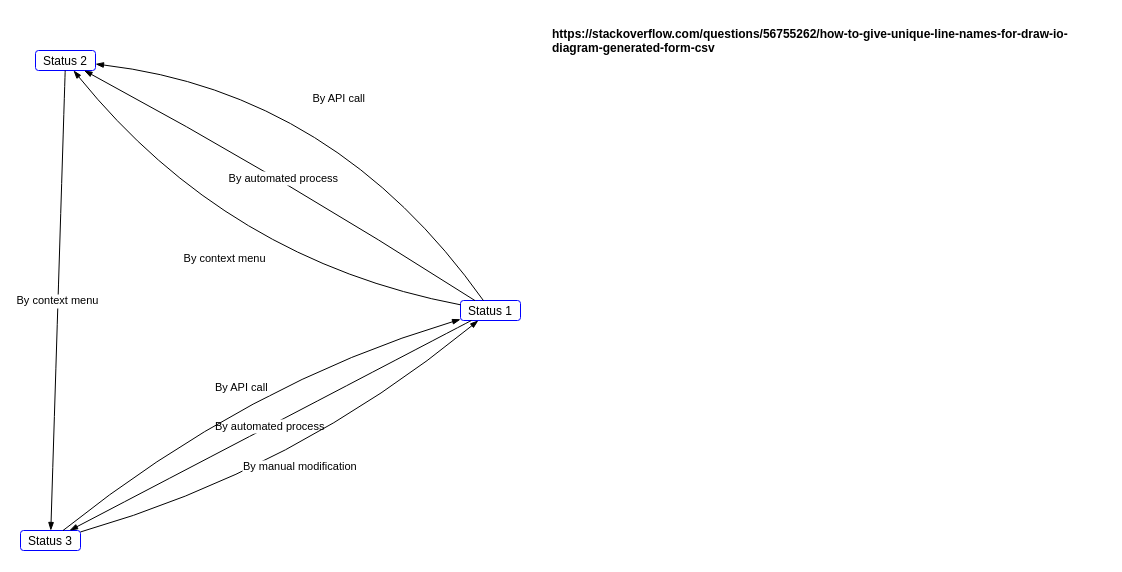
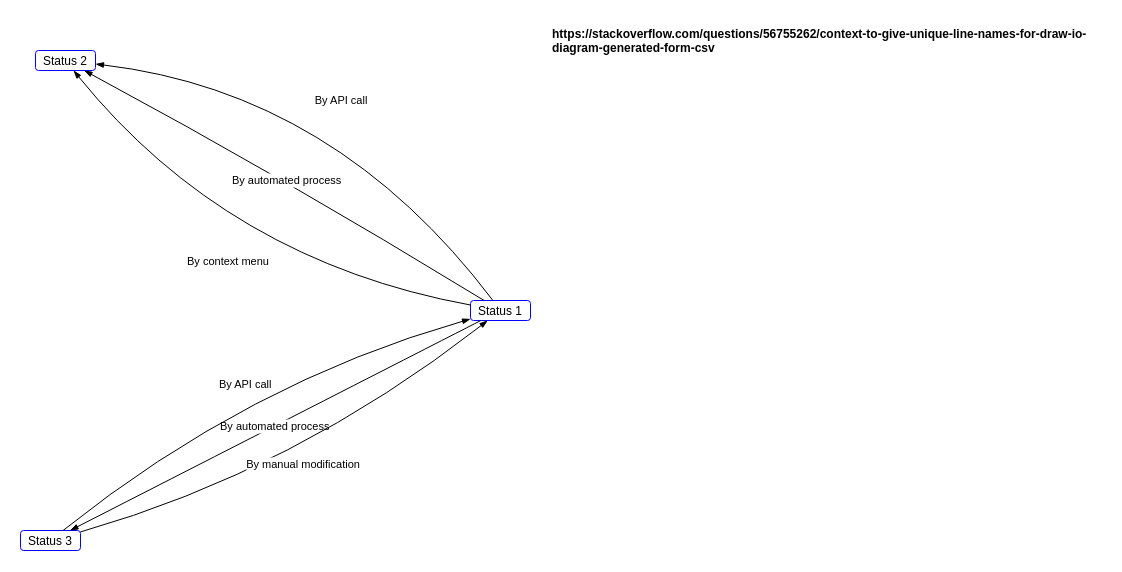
- <mxCell id="12" value="https://stackoverflow.com/questions/56755262/how-to-give-unique-line-names-for-draw-io-diagram-generated-form-csv" style="text;whiteSpace=wrap;html=1;fontStyle=1" parent="1" vertex="1"><mxGeometry x="550" y="20" width="550" height="40" as="geometry" /></mxCell>
+ <mxCell id="12" value="https://stackoverflow.com/questions/56755262/context-to-give-unique-line-names-for-draw-io-diagram-generated-form-csv" style="text;whiteSpace=wrap;html=1;fontStyle=1" parent="1" vertex="1"><mxGeometry x="550" y="20" width="550" height="40" as="geometry" /></mxCell>
- <mxCell id="9" value="By context menu" style="curved=1;fontSize=11;endArrow=blockThin;endFill=1" parent="1" source="3" target="4" edge="1"><mxGeometry relative="1" as="geometry" /></mxCell>
- <mxCell id="2" value="Status 1" style="shape=rectangle;rounded=1;strokeColor=#00f;" parent="1" vertex="1"><mxGeometry x="460" y="300" width="60" height="20" as="geometry" /></mxCell>
+ <mxCell id="2" value="Status 1" style="shape=rectangle;rounded=1;strokeColor=#00f;" parent="1" vertex="1"><mxGeometry x="470" y="300" width="60" height="20" as="geometry" /></mxCell>
